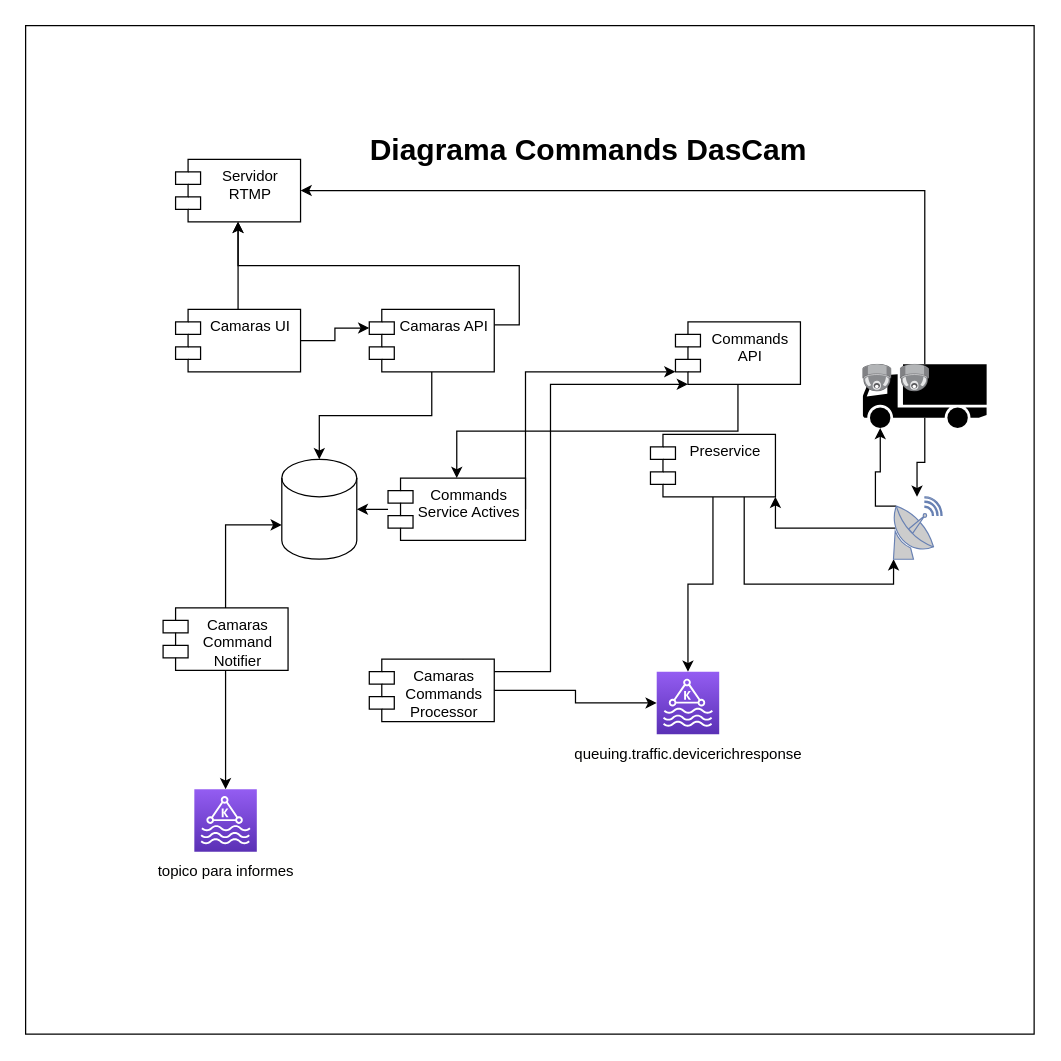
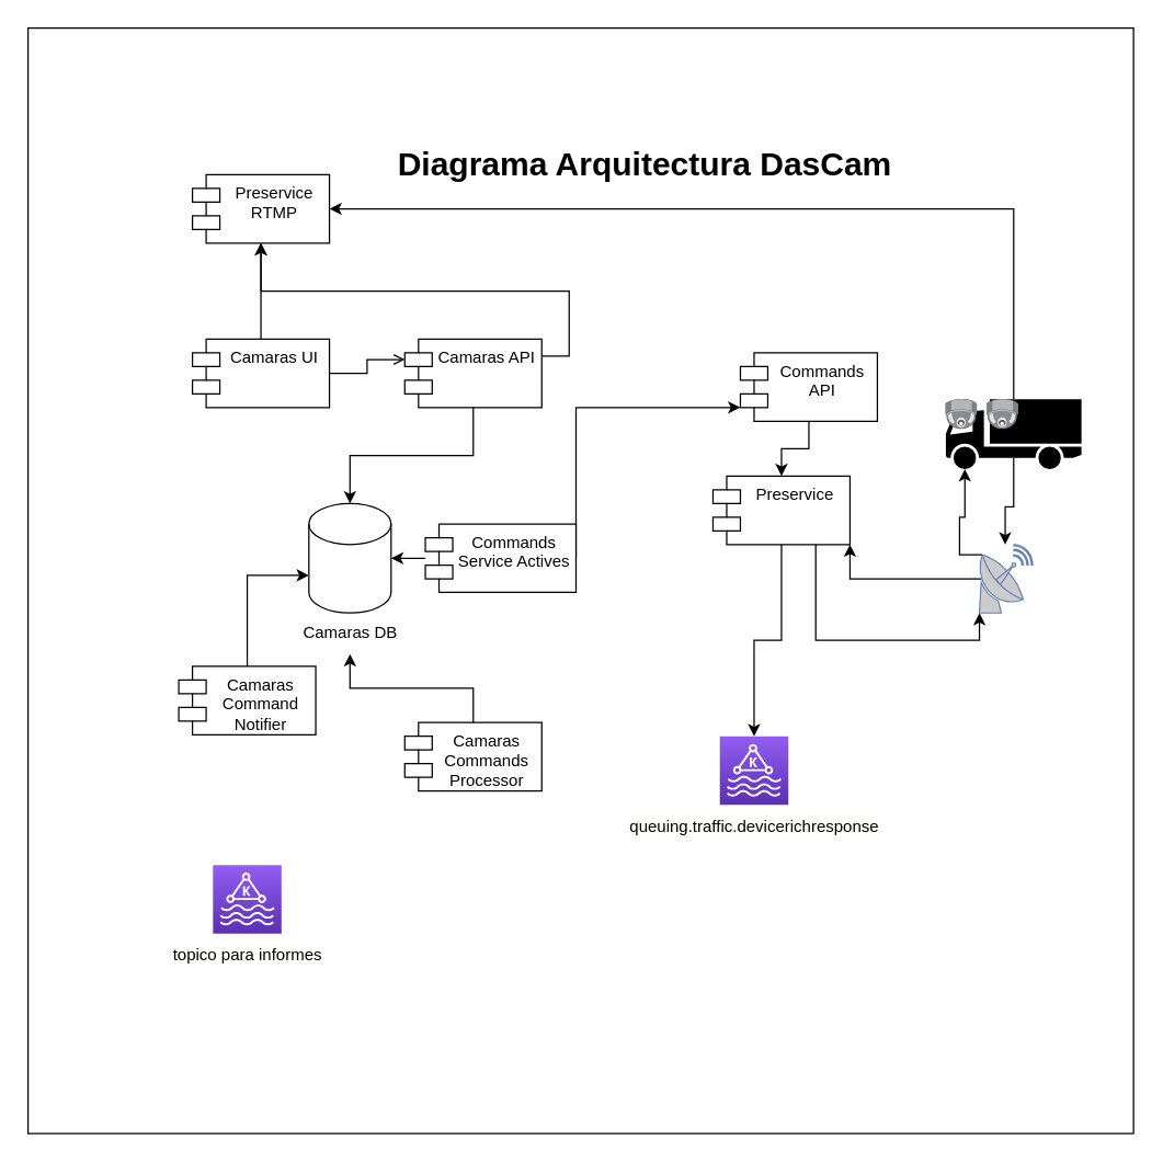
- <mxCell id="38" value="&lt;b&gt;&lt;font style=&quot;font-size: 24px;&quot;&gt;Diagrama Commands DasCam&lt;/font&gt;&lt;/b&gt;" style="text;html=1;align=center;verticalAlign=middle;resizable=0;points=[];autosize=1;strokeColor=none;fillColor=none;" parent="1" vertex="1"><mxGeometry x="280" y="100" width="380" height="40" as="geometry" /></mxCell>
+ <mxCell id="38" value="&lt;b&gt;&lt;font style=&quot;font-size: 24px;&quot;&gt;Diagrama Arquitectura DasCam&lt;/font&gt;&lt;/b&gt;" style="text;html=1;align=center;verticalAlign=middle;resizable=0;points=[];autosize=1;strokeColor=none;fillColor=none;" parent="1" vertex="1"><mxGeometry x="280" y="100" width="380" height="40" as="geometry" /></mxCell>
- <mxCell id="6" value="Servidor RTMP" style="shape=module;align=left;spacingLeft=20;align=center;verticalAlign=top;whiteSpace=wrap;html=1;" parent="1" vertex="1"><mxGeometry x="140" y="127" width="100" height="50" as="geometry" /></mxCell>
+ <mxCell id="6" value="Preservice RTMP" style="shape=module;align=left;spacingLeft=20;align=center;verticalAlign=top;whiteSpace=wrap;html=1;" parent="1" vertex="1"><mxGeometry x="140" y="127" width="100" height="50" as="geometry" /></mxCell>
- <mxCell id="3" style="edgeStyle=orthogonalEdgeStyle;rounded=0;orthogonalLoop=1;jettySize=auto;html=1;exitX=1;exitY=0.5;exitDx=0;exitDy=0;entryX=0;entryY=0;entryDx=0;entryDy=15;entryPerimeter=0;" parent="1" source="5" target="16" edge="1"><mxGeometry relative="1" as="geometry" /></mxCell>
+ <mxCell id="3" style="edgeStyle=orthogonalEdgeStyle;rounded=0;orthogonalLoop=1;jettySize=auto;html=1;exitX=1;exitY=0.5;exitDx=0;exitDy=0;entryX=0;entryY=0;entryDx=0;entryDy=15;entryPerimeter=0;endArrow=open;" parent="1" source="5" target="16" edge="1"><mxGeometry relative="1" as="geometry" /></mxCell>
- <mxCell id="17" style="edgeStyle=orthogonalEdgeStyle;rounded=0;orthogonalLoop=1;jettySize=auto;html=1;exitX=0.5;exitY=1;exitDx=0;exitDy=0;" parent="1" source="18" target="37" edge="1"><mxGeometry relative="1" as="geometry" /></mxCell>
+ <mxCell id="17" style="edgeStyle=orthogonalEdgeStyle;rounded=0;orthogonalLoop=1;jettySize=auto;html=1;exitX=0.5;exitY=1;exitDx=0;exitDy=0;" parent="1" source="18" target="21" edge="1"><mxGeometry relative="1" as="geometry" /></mxCell>
- <mxCell id="9" style="edgeStyle=orthogonalEdgeStyle;rounded=0;orthogonalLoop=1;jettySize=auto;html=1;exitX=0.75;exitY=0;exitDx=0;exitDy=0;entryX=0;entryY=1;entryDx=10;entryDy=0;entryPerimeter=0;" parent="1" source="10" target="18" edge="1"><mxGeometry relative="1" as="geometry"><mxPoint x="470" y="307" as="targetPoint" /><Array as="points"><mxPoint x="440" y="537" /><mxPoint x="440" y="307" /></Array></mxGeometry></mxCell>
+ <mxCell id="33" value="Camaras DB" style="text;html=1;align=center;verticalAlign=middle;resizable=0;points=[];autosize=1;strokeColor=none;fillColor=none;" parent="31" vertex="1"><mxGeometry y="80" width="90" height="30" as="geometry" /></mxCell>
+ <mxCell id="7" style="edgeStyle=orthogonalEdgeStyle;rounded=0;orthogonalLoop=1;jettySize=auto;html=1;exitX=0.5;exitY=0;exitDx=0;exitDy=0;" parent="1" source="10" target="33" edge="1"><mxGeometry relative="1" as="geometry" /></mxCell>
- <mxCell id="8" style="edgeStyle=orthogonalEdgeStyle;rounded=0;orthogonalLoop=1;jettySize=auto;html=1;exitX=1;exitY=0.5;exitDx=0;exitDy=0;entryX=0;entryY=0.5;entryDx=0;entryDy=0;entryPerimeter=0;" parent="1" source="10" target="30" edge="1"><mxGeometry relative="1" as="geometry" /></mxCell>
- <mxCell id="12" style="edgeStyle=orthogonalEdgeStyle;rounded=0;orthogonalLoop=1;jettySize=auto;html=1;exitX=0.5;exitY=1;exitDx=0;exitDy=0;" parent="1" source="13" target="34" edge="1"><mxGeometry relative="1" as="geometry" /></mxCell>
